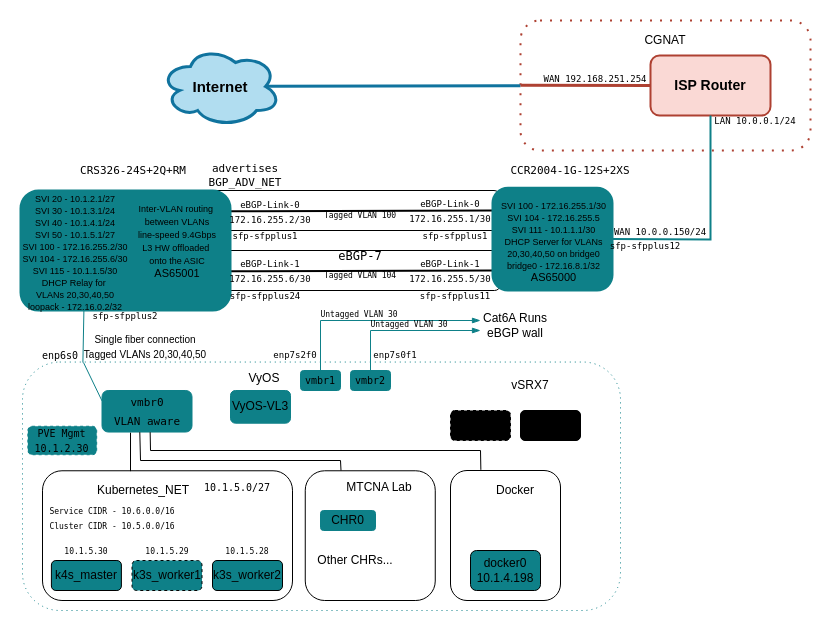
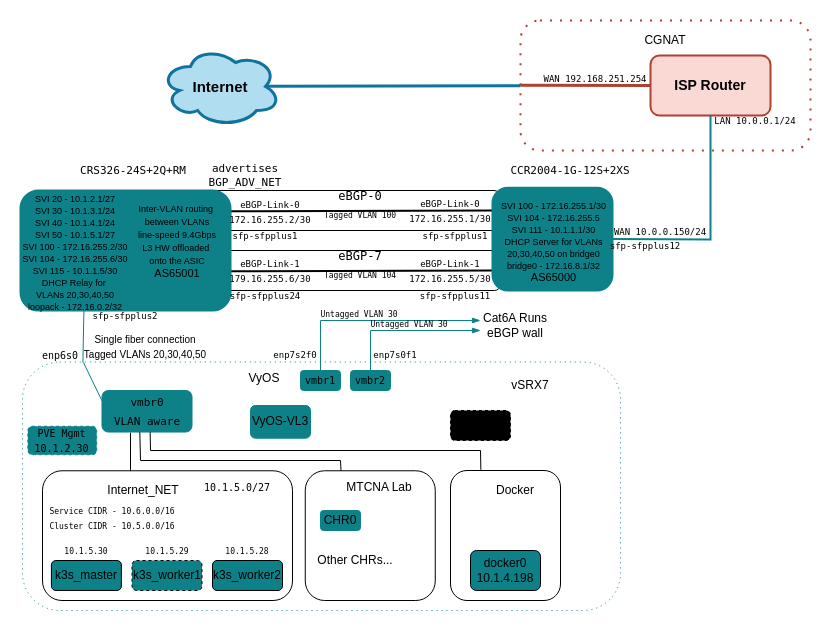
+ <mxCell id="50" value="&lt;pre&gt;eBGP-0&lt;/pre&gt;" style="text;html=1;align=center;verticalAlign=middle;whiteSpace=wrap;rounded=0;" parent="1" vertex="1"><mxGeometry x="330" y="190" width="60" height="12.81" as="geometry" /></mxCell>
- <mxCell id="60" value="&lt;pre&gt;&lt;font style=&quot;font-size: 9px;&quot;&gt;eBGP-Link-1&lt;br&gt;172.16.255.6/30&lt;/font&gt;&lt;/pre&gt;" style="text;html=1;align=center;verticalAlign=middle;whiteSpace=wrap;rounded=0;fillColor=none;strokeColor=none;" parent="1" vertex="1"><mxGeometry x="230" y="260" width="80" height="20" as="geometry" /></mxCell>
+ <mxCell id="60" value="&lt;pre&gt;&lt;font style=&quot;font-size: 9px;&quot;&gt;eBGP-Link-1&lt;br&gt;179.16.255.6/30&lt;/font&gt;&lt;/pre&gt;" style="text;html=1;align=center;verticalAlign=middle;whiteSpace=wrap;rounded=0;fillColor=none;strokeColor=none;" parent="1" vertex="1"><mxGeometry x="230" y="260" width="80" height="20" as="geometry" /></mxCell>
- <mxCell id="67" value="VyOS-VL3" style="rounded=1;whiteSpace=wrap;html=1;strokeColor=light-dark(#0E8088,#FC5914);fillColor=light-dark(#0E8088,#301104);" parent="1" vertex="1"><mxGeometry x="230" y="390" width="60" height="32.69" as="geometry" /></mxCell>
+ <mxCell id="67" value="VyOS-VL3" style="rounded=1;whiteSpace=wrap;html=1;strokeColor=light-dark(#0E8088,#FC5914);fillColor=light-dark(#0E8088,#301104);" parent="1" vertex="1"><mxGeometry x="250" y="405" width="60" height="32.69" as="geometry" /></mxCell>
- <mxCell id="56" value="&lt;pre&gt;vSRX3-1&lt;/pre&gt;" style="rounded=1;whiteSpace=wrap;html=1;strokeColor=light-dark(#000000,#84B135);fillColor=light-dark(#000000,#202B0D);" parent="1" vertex="1"><mxGeometry x="520" y="410" width="60" height="30" as="geometry" /></mxCell>
- <mxCell id="35" value="Kubernetes_NET" style="text;html=1;align=center;verticalAlign=middle;whiteSpace=wrap;rounded=0;" parent="1" vertex="1"><mxGeometry x="98.39" y="480.27" width="90" height="20" as="geometry" /></mxCell>
+ <mxCell id="35" value="Internet_NET" style="text;html=1;align=center;verticalAlign=middle;whiteSpace=wrap;rounded=0;" parent="1" vertex="1"><mxGeometry x="98.39" y="480.27" width="90" height="20" as="geometry" /></mxCell>
- <mxCell id="42" value="CHR0" style="rounded=1;whiteSpace=wrap;html=1;fillColor=light-dark(#0E8088,#121211);strokeColor=light-dark(#0E8088,#293239);" parent="1" vertex="1"><mxGeometry x="320" y="510" width="55" height="20" as="geometry" /></mxCell>
+ <mxCell id="42" value="CHR0" style="rounded=1;whiteSpace=wrap;html=1;fillColor=light-dark(#0E8088,#121211);strokeColor=light-dark(#0E8088,#293239);" parent="1" vertex="1"><mxGeometry x="320" y="510" width="40" height="20" as="geometry" /></mxCell>
- <mxCell id="47" value="&lt;div&gt;k4s_master&lt;/div&gt;" style="rounded=1;whiteSpace=wrap;html=1;fillColor=light-dark(#0E8088,#242423);strokeColor=light-dark(#000000,#326CE5);" parent="1" vertex="1"><mxGeometry x="50.9" y="560" width="70" height="30" as="geometry" /></mxCell>
+ <mxCell id="47" value="&lt;div&gt;k3s_master&lt;/div&gt;" style="rounded=1;whiteSpace=wrap;html=1;fillColor=light-dark(#0E8088,#242423);strokeColor=light-dark(#000000,#326CE5);" parent="1" vertex="1"><mxGeometry x="50.9" y="560" width="70" height="30" as="geometry" /></mxCell>
